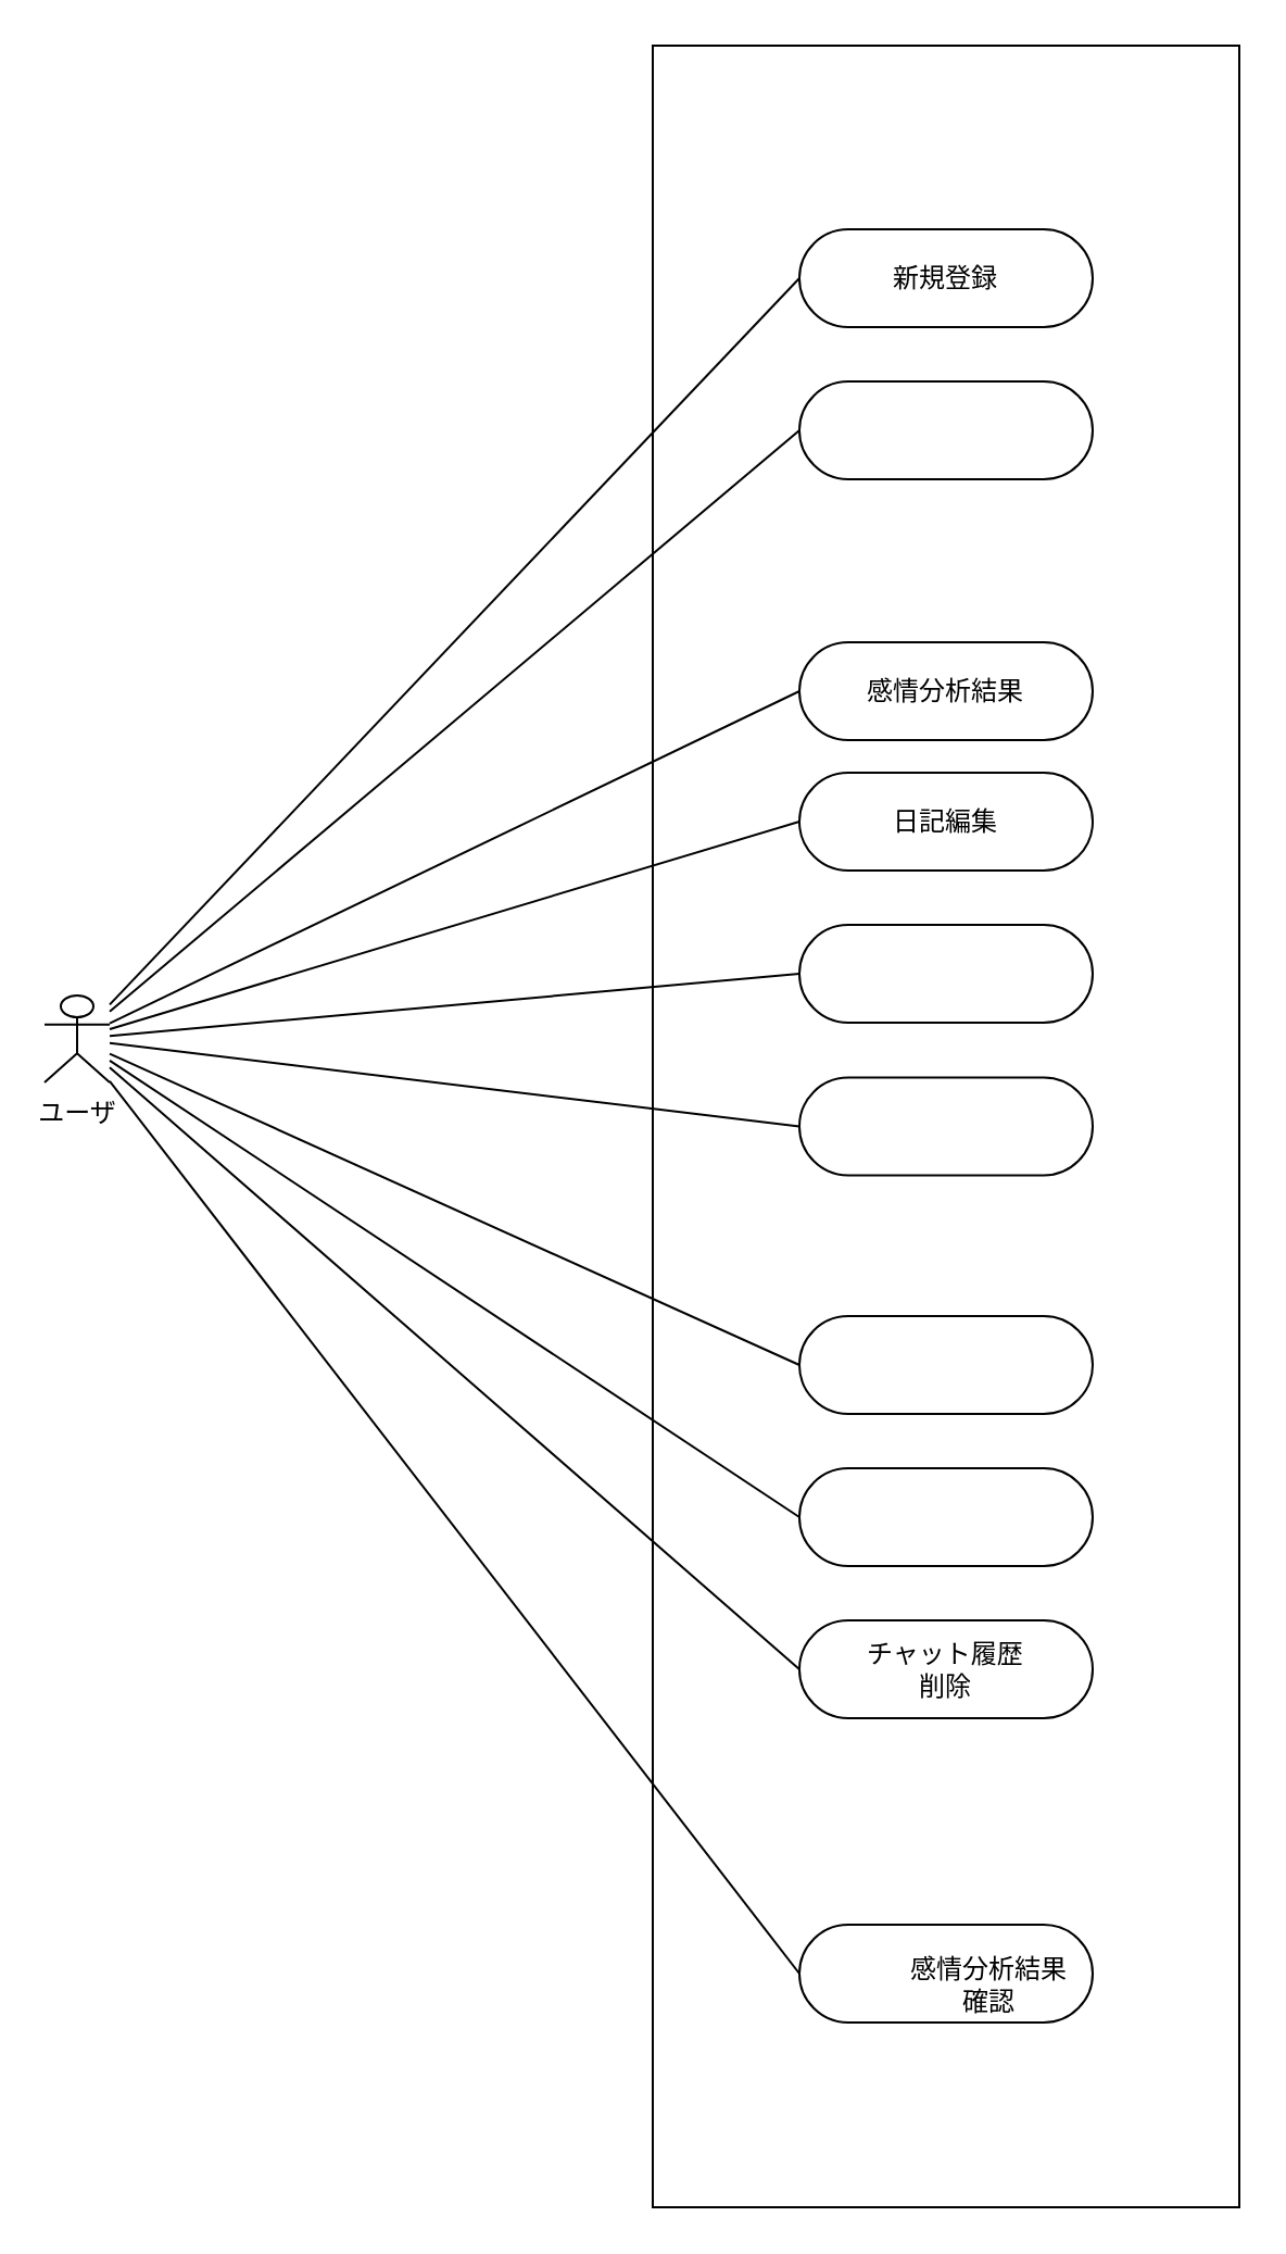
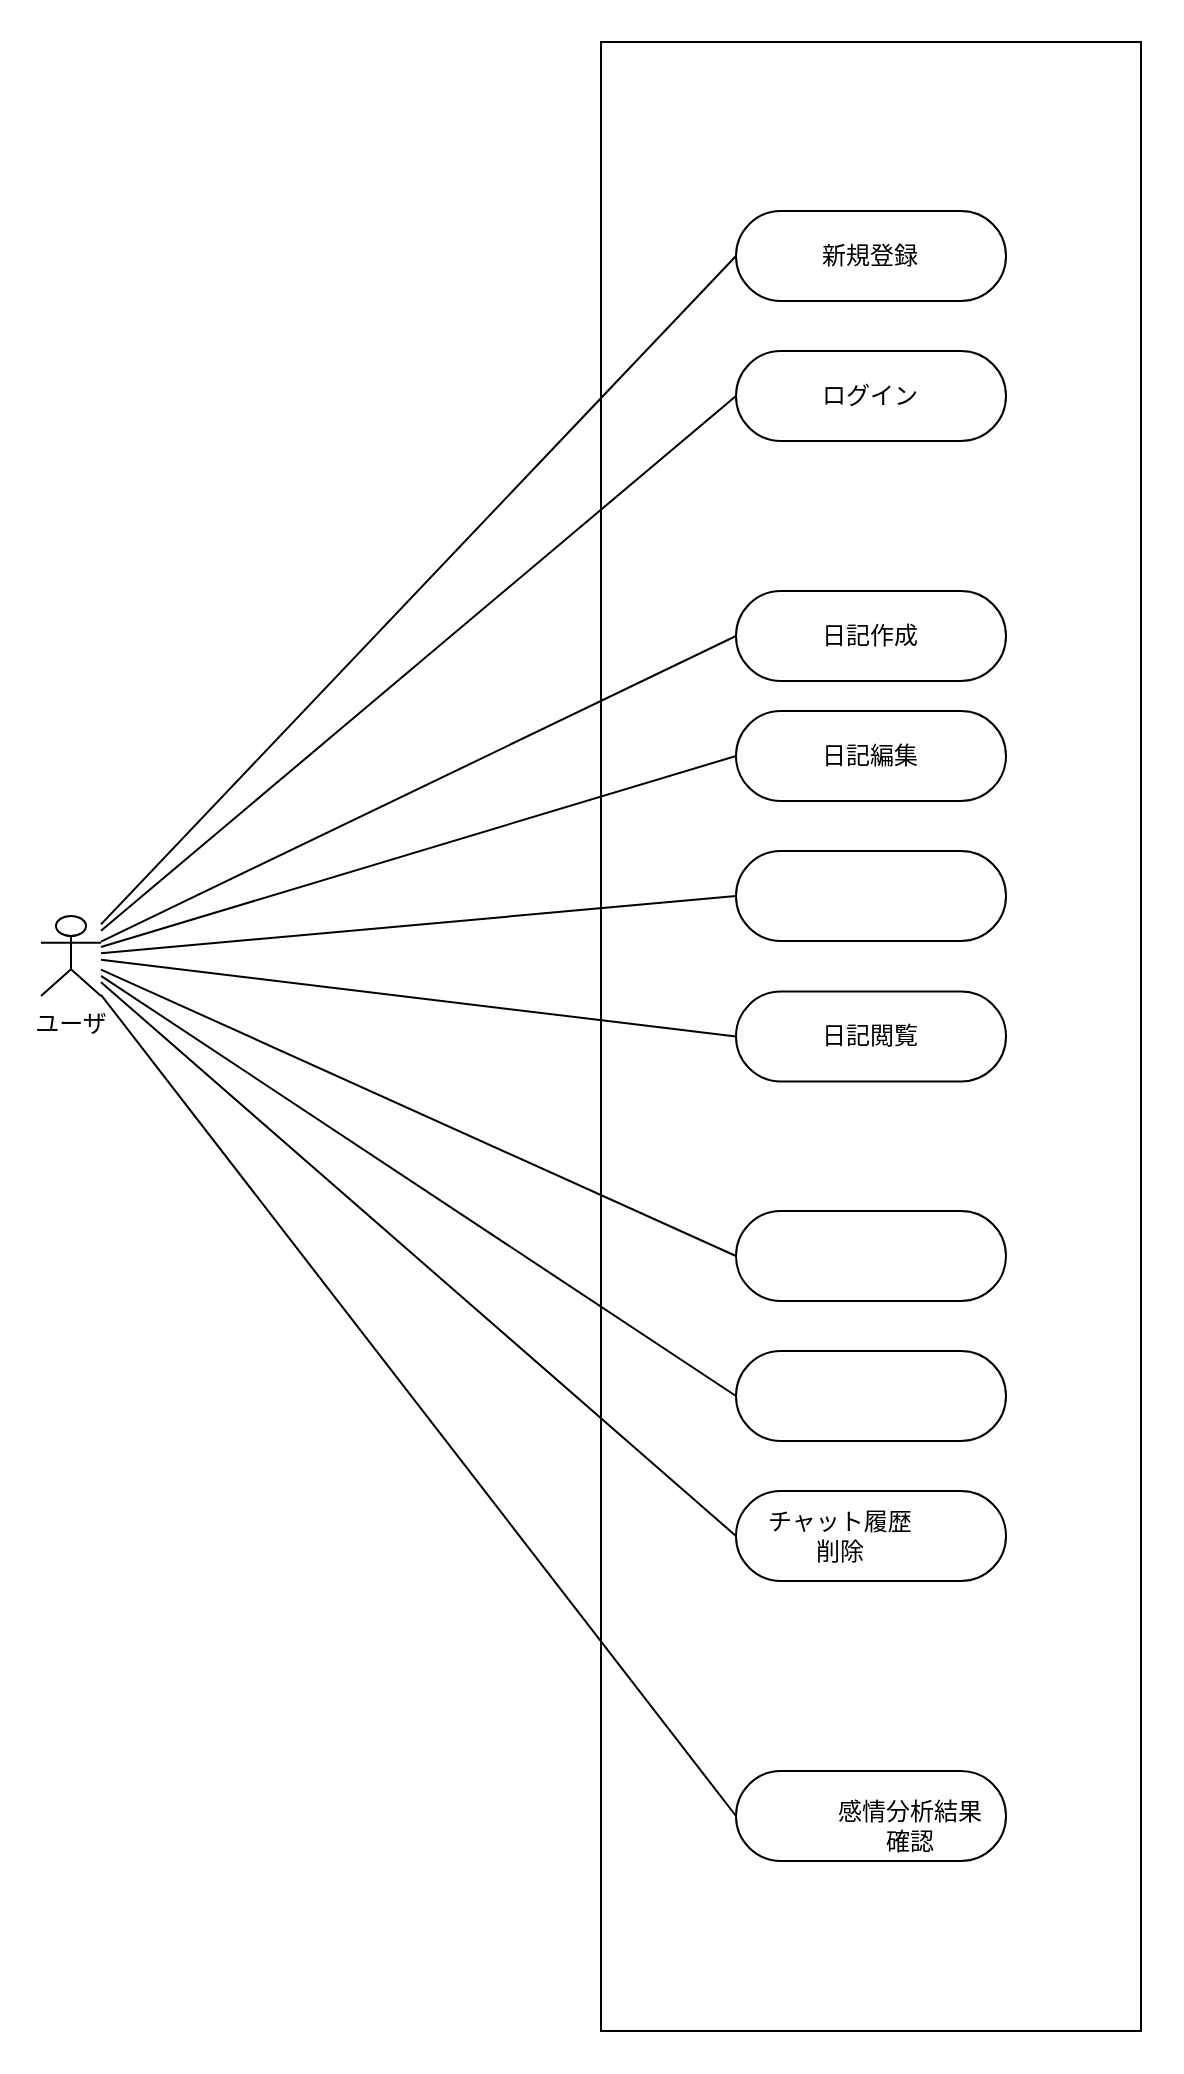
+ <mxCell id="19" value="ログイン" style="text;html=1;strokeColor=none;fillColor=none;align=center;verticalAlign=middle;whiteSpace=wrap;rounded=0;" parent="17" vertex="1"><mxGeometry x="22.5" y="7.5" width="90" height="30" as="geometry" /></mxCell>
- <mxCell id="22" value="感情分析結果" style="text;html=1;strokeColor=none;fillColor=none;align=center;verticalAlign=middle;whiteSpace=wrap;rounded=0;" parent="20" vertex="1"><mxGeometry x="22.5" y="7.5" width="90" height="30" as="geometry" /></mxCell>
+ <mxCell id="22" value="日記作成" style="text;html=1;strokeColor=none;fillColor=none;align=center;verticalAlign=middle;whiteSpace=wrap;rounded=0;" parent="20" vertex="1"><mxGeometry x="22.5" y="7.5" width="90" height="30" as="geometry" /></mxCell>
+ <mxCell id="30" value="日記閲覧" style="text;html=1;strokeColor=none;fillColor=none;align=center;verticalAlign=middle;whiteSpace=wrap;rounded=0;" parent="28" vertex="1"><mxGeometry x="22.5" y="7.5" width="90" height="30" as="geometry" /></mxCell>
- <mxCell id="37" value="チャット履歴&lt;br&gt;削除" style="text;html=1;strokeColor=none;fillColor=none;align=center;verticalAlign=middle;whiteSpace=wrap;rounded=0;" parent="35" vertex="1"><mxGeometry x="22.5" y="7.5" width="90" height="30" as="geometry" /></mxCell>
+ <mxCell id="37" value="チャット履歴&lt;br&gt;削除" style="text;html=1;strokeColor=none;fillColor=none;align=center;verticalAlign=middle;whiteSpace=wrap;rounded=0;" parent="35" vertex="1"><mxGeometry x="7.5" y="7.5" width="90" height="30" as="geometry" /></mxCell>
